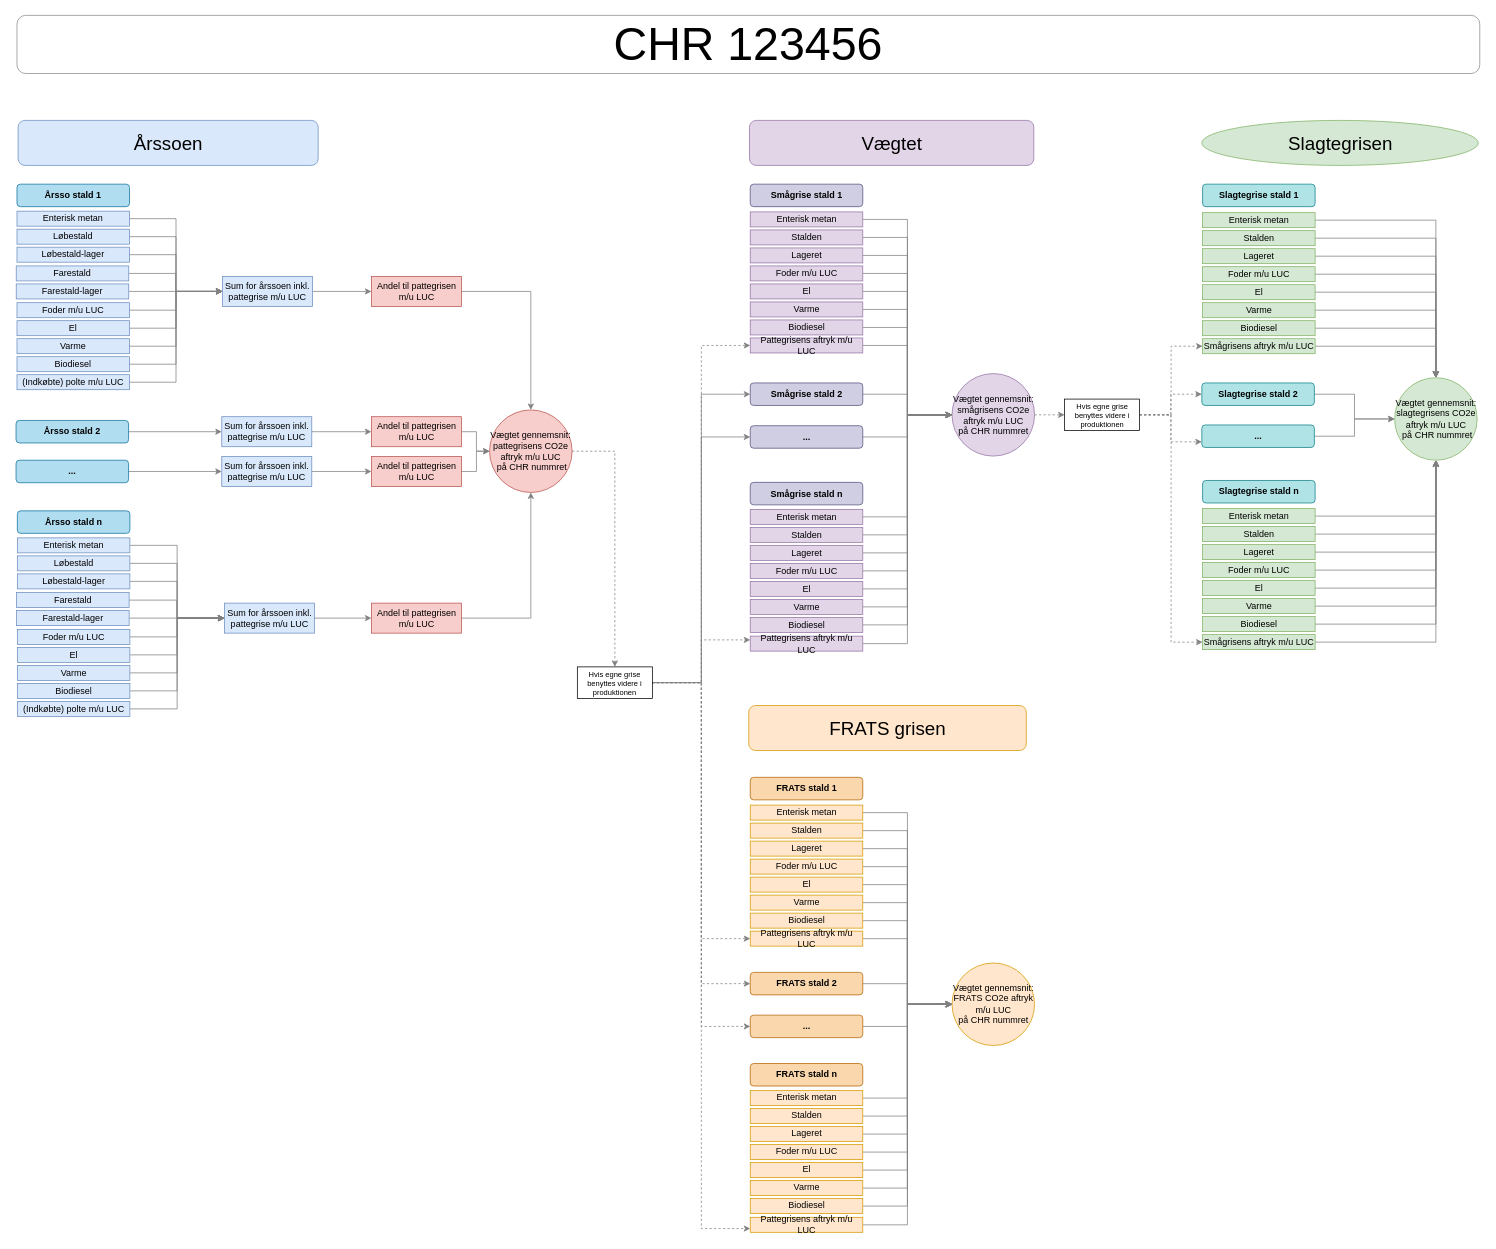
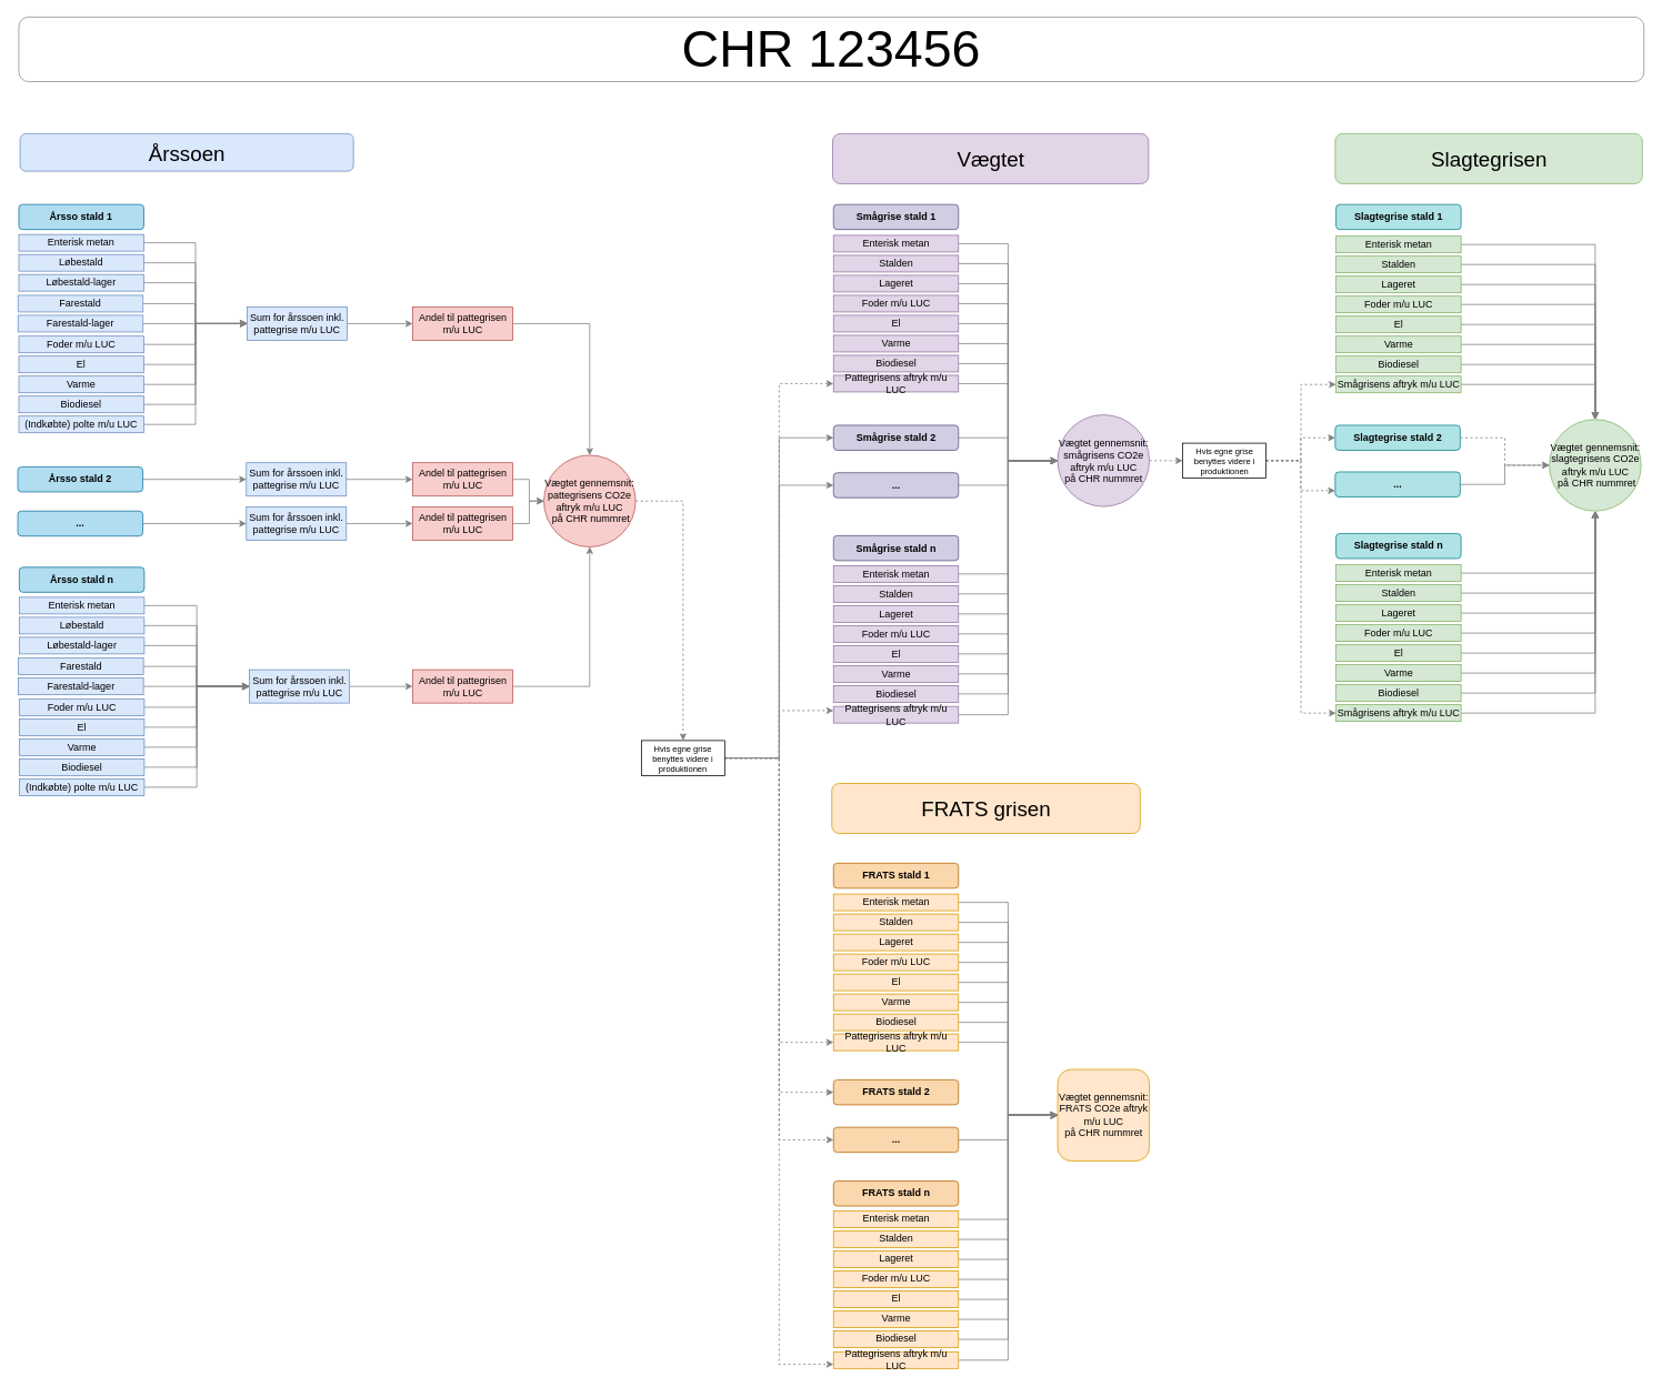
- <mxCell id="2" value="Årssoen" style="rounded=1;whiteSpace=wrap;html=1;fillColor=#dae8fc;fontSize=25;strokeColor=#6c8ebf;" parent="1" vertex="1"><mxGeometry x="23.5" y="160" width="400" height="60" as="geometry" /></mxCell>
+ <mxCell id="2" value="Årssoen" style="rounded=1;whiteSpace=wrap;html=1;fillColor=#dae8fc;fontSize=25;strokeColor=#6c8ebf;" parent="1" vertex="1"><mxGeometry x="23.5" y="160" width="400" height="45" as="geometry" /></mxCell>
- <mxCell id="8" value="&lt;font style=&quot;font-size: 25px;&quot;&gt;Slagtegrisen&lt;/font&gt;" style="ellipse;whiteSpace=wrap;html=1;fillColor=#d5e8d4;strokeColor=#82b366;" parent="1" vertex="1"><mxGeometry x="1601.5" y="160" width="368.5" height="60" as="geometry" /></mxCell>
+ <mxCell id="8" value="&lt;font style=&quot;font-size: 25px;&quot;&gt;Slagtegrisen&lt;/font&gt;" style="rounded=1;whiteSpace=wrap;html=1;fillColor=#d5e8d4;strokeColor=#82b366;" parent="1" vertex="1"><mxGeometry x="1601.5" y="160" width="368.5" height="60" as="geometry" /></mxCell>
- <mxCell id="133" style="edgeStyle=orthogonalEdgeStyle;rounded=0;orthogonalLoop=1;jettySize=auto;html=1;entryX=0;entryY=0.5;entryDx=0;entryDy=0;strokeColor=#808080;fontSize=62;" parent="1" source="134" target="68" edge="1"><mxGeometry relative="1" as="geometry" /></mxCell>
+ <mxCell id="133" style="edgeStyle=orthogonalEdgeStyle;rounded=0;orthogonalLoop=1;jettySize=auto;html=1;entryX=0;entryY=0.5;entryDx=0;entryDy=0;strokeColor=#808080;fontSize=62;dashed=1;" parent="1" source="134" target="68" edge="1"><mxGeometry relative="1" as="geometry" /></mxCell>
- <mxCell id="172" style="edgeStyle=orthogonalEdgeStyle;rounded=0;orthogonalLoop=1;jettySize=auto;html=1;entryX=0;entryY=0.5;entryDx=0;entryDy=0;strokeColor=#808080;fontSize=62;fillColor=#ffe6cc;" parent="1" source="173" target="137" edge="1"><mxGeometry relative="1" as="geometry" /></mxCell>
- <mxCell id="137" value="Vægtet gennemsnit: FRATS CO2e aftryk m/u LUC&lt;br&gt;på CHR nummret" style="ellipse;whiteSpace=wrap;html=1;aspect=fixed;fontFamily=Helvetica;fontSize=12;align=center;strokeColor=#d79b00;fillColor=#ffe6cc;" parent="1" vertex="1"><mxGeometry x="1268.5" y="1283.25" width="110" height="110" as="geometry" /></mxCell>
+ <mxCell id="137" value="Vægtet gennemsnit: FRATS CO2e aftryk m/u LUC&lt;br&gt;på CHR nummret" style="whiteSpace=wrap;html=1;aspect=fixed;fontFamily=Helvetica;fontSize=12;align=center;strokeColor=#d79b00;fillColor=#ffe6cc;rounded=1;" parent="1" vertex="1"><mxGeometry x="1268.5" y="1283.25" width="110" height="110" as="geometry" /></mxCell>
